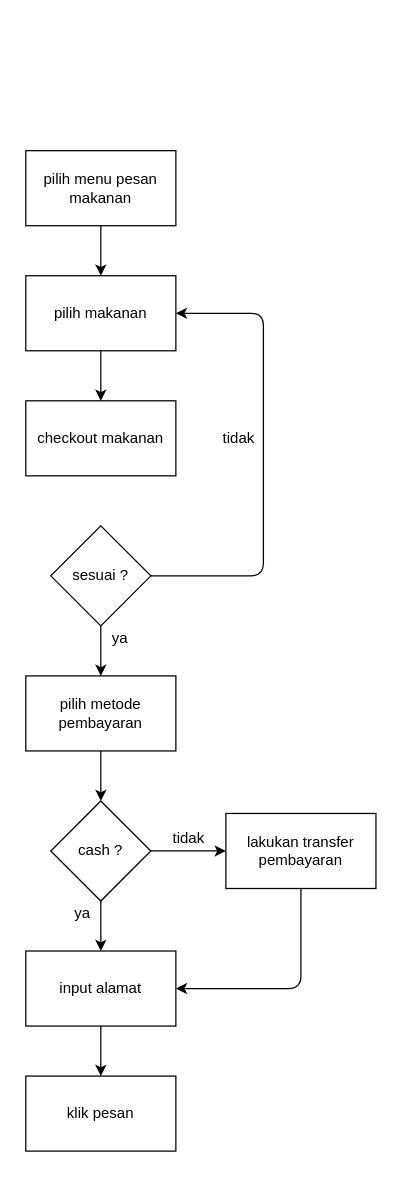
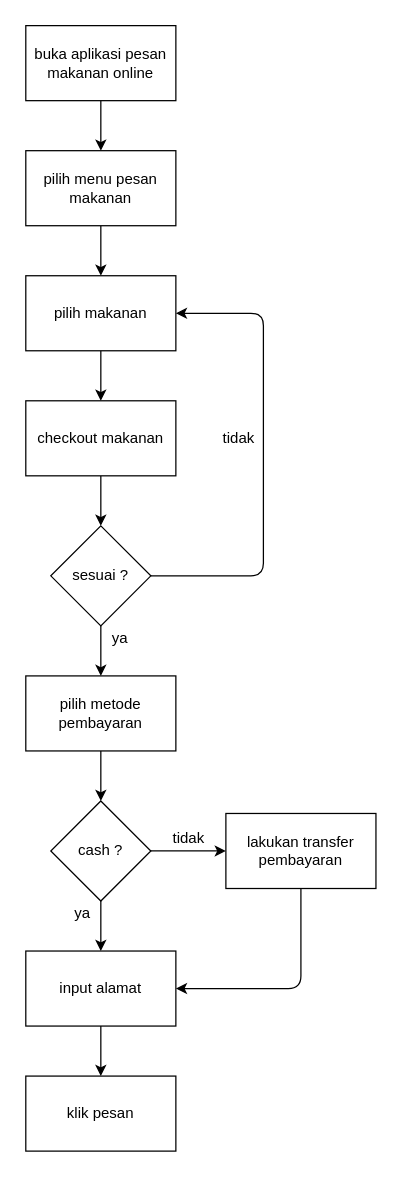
+ <mxCell id="3" value="buka aplikasi pesan makanan online" style="rounded=0;whiteSpace=wrap;html=1;" vertex="1" parent="1"><mxGeometry x="20" y="20" width="120" height="60" as="geometry" /></mxCell>
+ <mxCell id="2" value="" style="edgeStyle=none;html=1;" edge="1" parent="1" source="3" target="5"><mxGeometry relative="1" as="geometry" /></mxCell>
+ <mxCell id="8" value="" style="edgeStyle=none;html=1;" edge="1" parent="1" source="9" target="12"><mxGeometry relative="1" as="geometry" /></mxCell>
